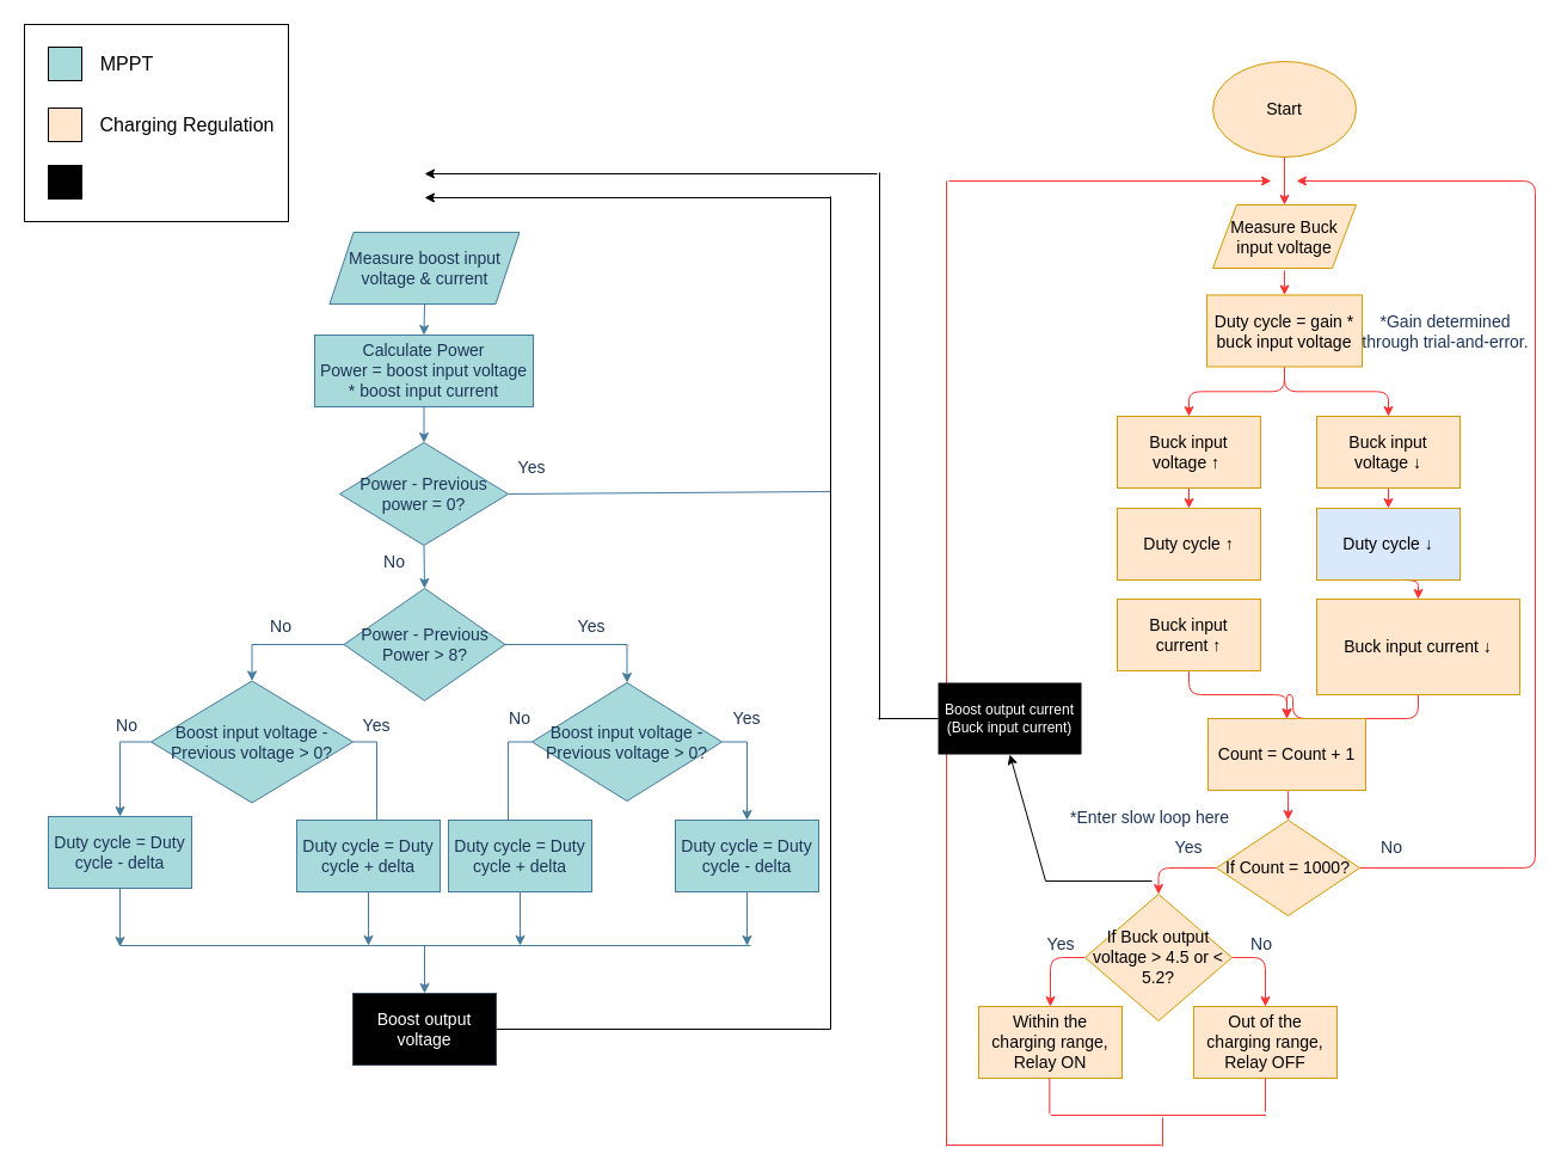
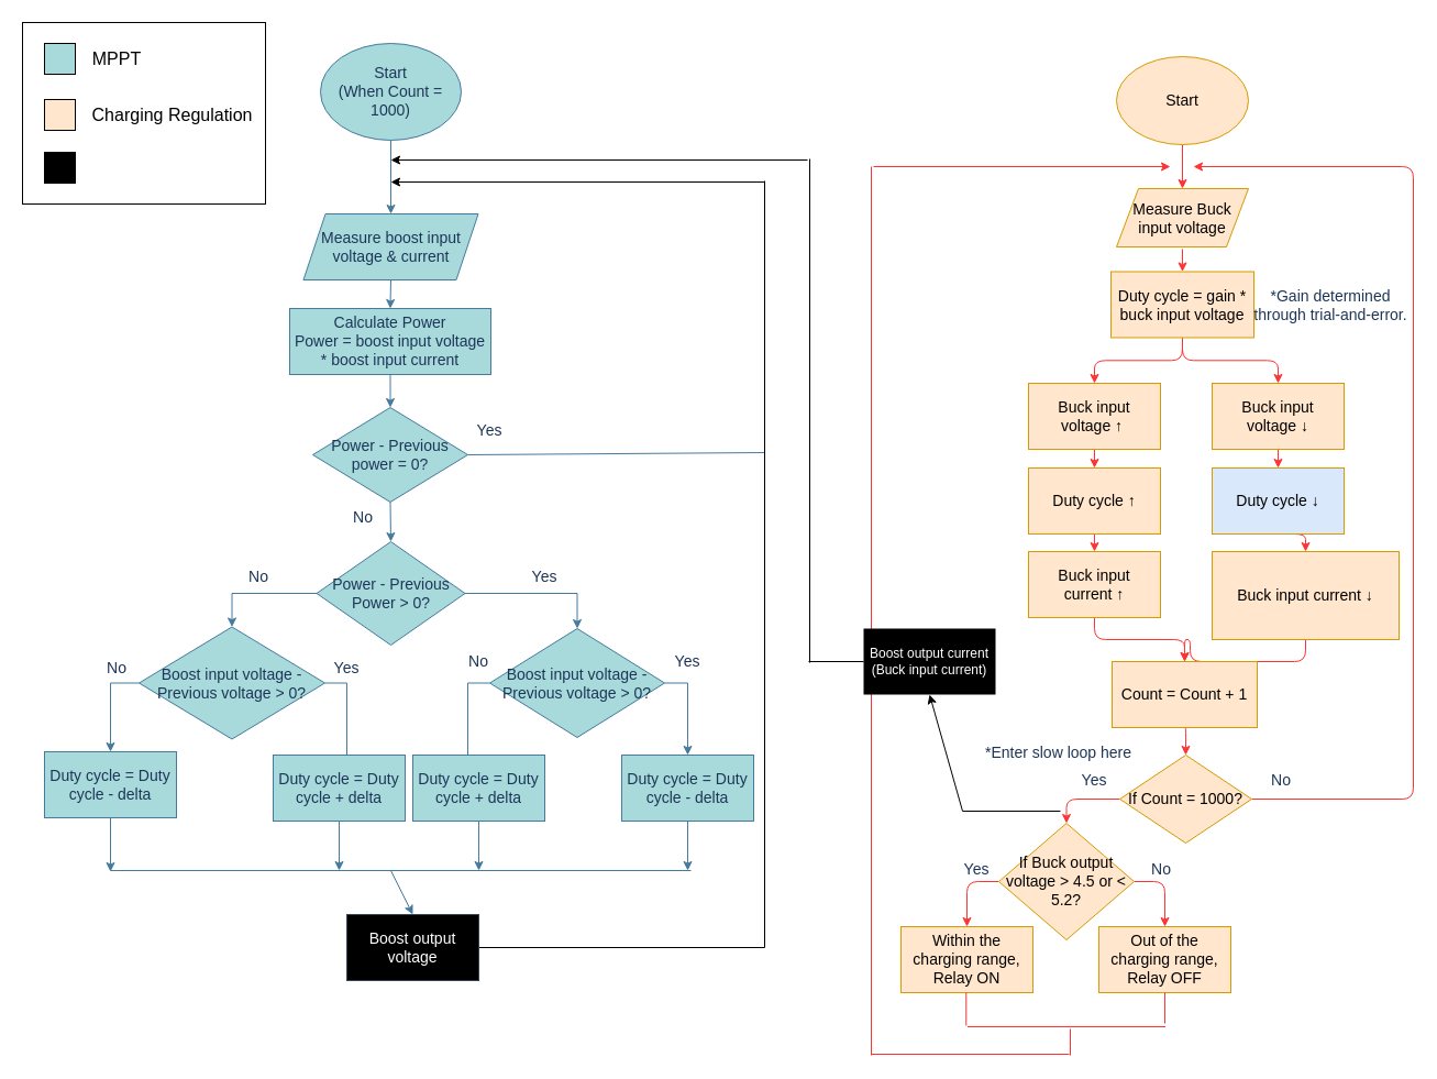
+ <mxCell id="3" value="&lt;font style=&quot;font-size: 14px&quot;&gt;Start&lt;br&gt;(When Count = 1000)&lt;/font&gt;" style="ellipse;whiteSpace=wrap;html=1;fillColor=#A8DADC;strokeColor=#457B9D;fontColor=#1D3557;" parent="1" vertex="1"><mxGeometry x="291" y="39" width="128" height="88" as="geometry" /></mxCell>
+ <mxCell id="2" style="edgeStyle=orthogonalEdgeStyle;rounded=0;orthogonalLoop=1;jettySize=auto;html=1;exitX=0.5;exitY=1;exitDx=0;exitDy=0;entryX=0.5;entryY=0;entryDx=0;entryDy=0;strokeColor=#457B9D;fontColor=#1D3557;labelBackgroundColor=#F1FAEE;" parent="1" source="3" target="5" edge="1"><mxGeometry relative="1" as="geometry" /></mxCell>
+ <mxCell id="48" style="edgeStyle=orthogonalEdgeStyle;curved=0;rounded=1;sketch=0;orthogonalLoop=1;jettySize=auto;html=1;exitX=0.5;exitY=1;exitDx=0;exitDy=0;entryX=0.5;entryY=0;entryDx=0;entryDy=0;fillColor=#A8DADC;fontColor=#1D3557;strokeColor=#FF3333;" parent="1" source="49" target="51" edge="1"><mxGeometry relative="1" as="geometry" /></mxCell>
- <mxCell id="12" value="&lt;font style=&quot;font-size: 14px&quot;&gt;Power - Previous Power &amp;gt; 8?&lt;/font&gt;" style="rhombus;whiteSpace=wrap;html=1;fillColor=#A8DADC;strokeColor=#457B9D;fontColor=#1D3557;" parent="1" vertex="1"><mxGeometry x="287.5" y="492" width="135" height="94" as="geometry" /></mxCell>
+ <mxCell id="12" value="&lt;font style=&quot;font-size: 14px&quot;&gt;Power - Previous Power &amp;gt; 0?&lt;/font&gt;" style="rhombus;whiteSpace=wrap;html=1;fillColor=#A8DADC;strokeColor=#457B9D;fontColor=#1D3557;" parent="1" vertex="1"><mxGeometry x="287.5" y="492" width="135" height="94" as="geometry" /></mxCell>
- <mxCell id="76" value="&lt;font style=&quot;font-size: 14px&quot;&gt;Boost output voltage&lt;/font&gt;" style="rounded=0;whiteSpace=wrap;html=1;sketch=0;strokeColor=#314354;fontColor=#ffffff;fillColor=#000000;" parent="1" vertex="1"><mxGeometry x="295" y="831" width="120" height="60" as="geometry" /></mxCell>
+ <mxCell id="76" value="&lt;font style=&quot;font-size: 14px&quot;&gt;Boost output voltage&lt;/font&gt;" style="rounded=0;whiteSpace=wrap;html=1;sketch=0;strokeColor=#314354;fontColor=#ffffff;fillColor=#000000;" parent="1" vertex="1"><mxGeometry x="315" y="831" width="120" height="60" as="geometry" /></mxCell>
